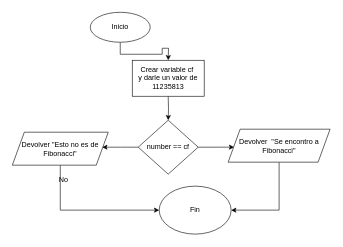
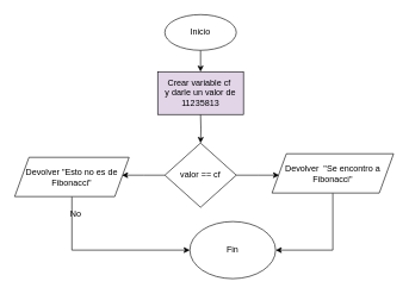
- <mxCell id="3" value="Inicio" style="ellipse;whiteSpace=wrap;html=1;" parent="1" vertex="1"><mxGeometry x="150" y="20" width="100" height="50" as="geometry" /></mxCell>
+ <mxCell id="3" value="Inicio" style="ellipse;whiteSpace=wrap;html=1;" parent="1" vertex="1"><mxGeometry x="230" y="20" width="100" height="50" as="geometry" /></mxCell>
- <mxCell id="10" value="Crear variable cf&amp;nbsp;&lt;div&gt;y darle un valor de&lt;/div&gt;&lt;div&gt;11235813&lt;/div&gt;" style="rounded=0;whiteSpace=wrap;html=1;" vertex="1" parent="1"><mxGeometry x="220" y="100" width="120" height="60" as="geometry" /></mxCell>
+ <mxCell id="10" value="Crear variable cf&amp;nbsp;&lt;div&gt;y darle un valor de&lt;/div&gt;&lt;div&gt;11235813&lt;/div&gt;" style="rounded=0;whiteSpace=wrap;html=1;fillColor=#e1d5e7;" vertex="1" parent="1"><mxGeometry x="220" y="100" width="120" height="60" as="geometry" /></mxCell>
- <mxCell id="7" value="number == cf" style="rhombus;whiteSpace=wrap;html=1;" parent="1" vertex="1"><mxGeometry x="230" y="200" width="100" height="90" as="geometry" /></mxCell>
+ <mxCell id="7" value="valor == cf" style="rhombus;whiteSpace=wrap;html=1;" parent="1" vertex="1"><mxGeometry x="230" y="200" width="100" height="90" as="geometry" /></mxCell>
